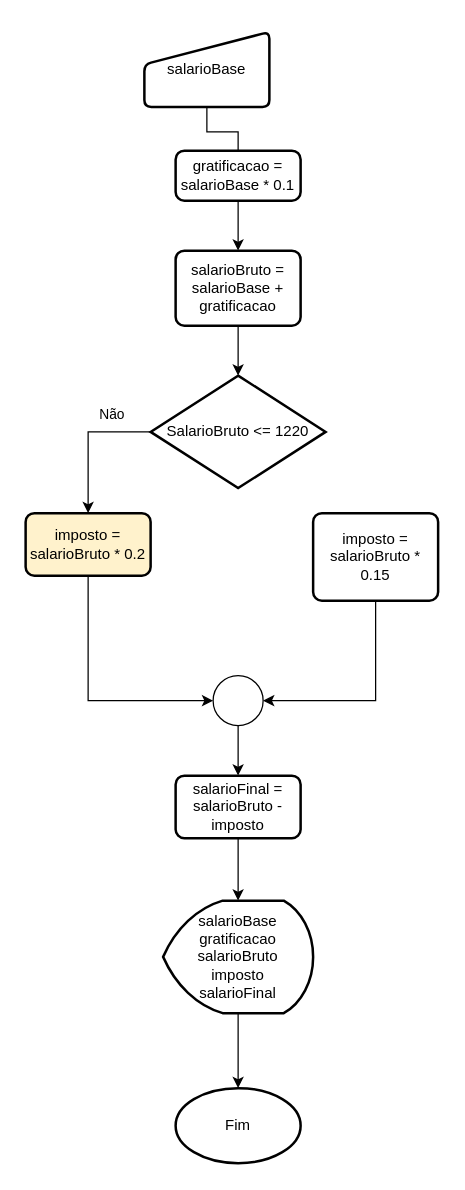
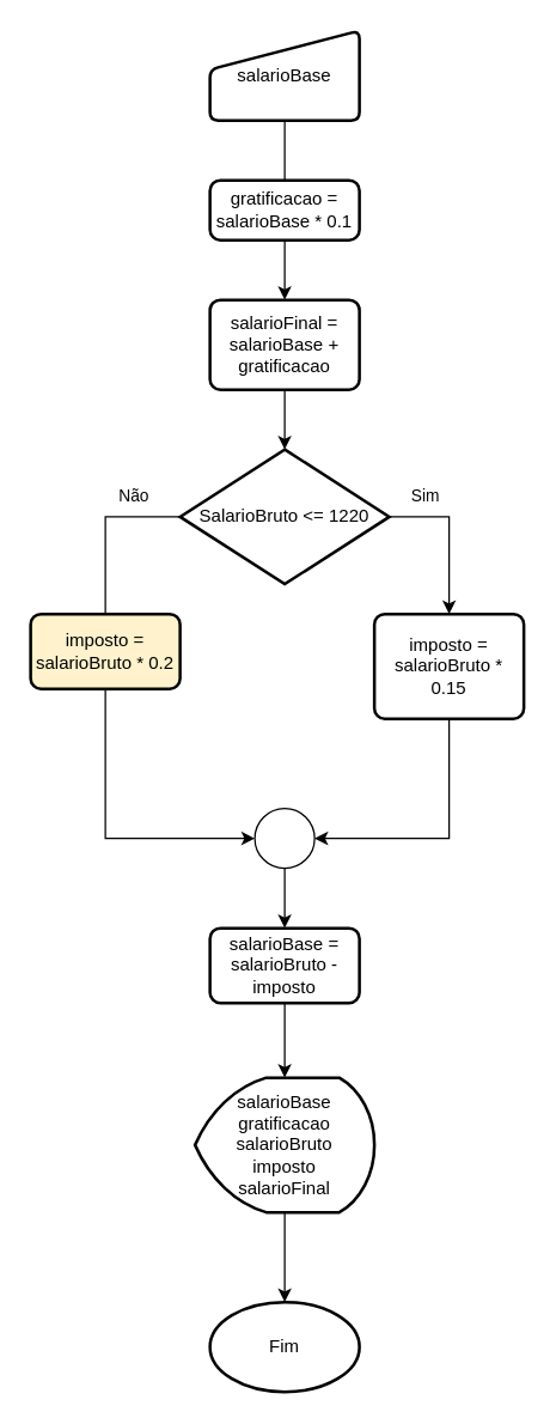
- <mxCell id="3" value="salarioBase" style="html=1;strokeWidth=2;shape=manualInput;whiteSpace=wrap;rounded=1;size=26;arcSize=11;" vertex="1" parent="1"><mxGeometry x="115" y="25" width="100" height="60" as="geometry" /></mxCell>
+ <mxCell id="3" value="salarioBase" style="html=1;strokeWidth=2;shape=manualInput;whiteSpace=wrap;rounded=1;size=26;arcSize=11;" vertex="1" parent="1"><mxGeometry x="140" y="20" width="100" height="60" as="geometry" /></mxCell>
- <mxCell id="20" value="salarioBruto = salarioBase + gratificacao" style="rounded=1;whiteSpace=wrap;html=1;absoluteArcSize=1;arcSize=14;strokeWidth=2;" vertex="1" parent="1"><mxGeometry x="140" y="200" width="100" height="60" as="geometry" /></mxCell>
+ <mxCell id="20" value="salarioFinal = salarioBase + gratificacao" style="rounded=1;whiteSpace=wrap;html=1;absoluteArcSize=1;arcSize=14;strokeWidth=2;" vertex="1" parent="1"><mxGeometry x="140" y="200" width="100" height="60" as="geometry" /></mxCell>
+ <mxCell id="4" style="edgeStyle=orthogonalEdgeStyle;rounded=0;orthogonalLoop=1;jettySize=auto;html=1;exitX=1;exitY=0.5;exitDx=0;exitDy=0;exitPerimeter=0;entryX=0.5;entryY=0;entryDx=0;entryDy=0;" edge="1" parent="1" source="8" target="9"><mxGeometry relative="1" as="geometry" /></mxCell>
+ <mxCell id="5" value="Sim" style="edgeLabel;html=1;align=center;verticalAlign=middle;resizable=0;points=[];" vertex="1" connectable="0" parent="4"><mxGeometry x="-0.296" y="-5" relative="1" as="geometry"><mxPoint x="-14" y="-20" as="offset" /></mxGeometry></mxCell>
- <mxCell id="6" style="edgeStyle=orthogonalEdgeStyle;rounded=0;orthogonalLoop=1;jettySize=auto;html=1;exitX=0;exitY=0.5;exitDx=0;exitDy=0;exitPerimeter=0;entryX=0.5;entryY=0;entryDx=0;entryDy=0;" edge="1" parent="1" source="8" target="10"><mxGeometry relative="1" as="geometry" /></mxCell>
+ <mxCell id="6" style="edgeStyle=orthogonalEdgeStyle;rounded=0;orthogonalLoop=1;jettySize=auto;html=1;exitX=0;exitY=0.5;exitDx=0;exitDy=0;exitPerimeter=0;entryX=0.5;entryY=0;entryDx=0;entryDy=0;endArrow=none;" edge="1" parent="1" source="8" target="10"><mxGeometry relative="1" as="geometry" /></mxCell>
- <mxCell id="22" value="salarioFinal = salarioBruto - imposto" style="rounded=1;whiteSpace=wrap;html=1;absoluteArcSize=1;arcSize=14;strokeWidth=2;" vertex="1" parent="1"><mxGeometry x="140" y="620" width="100" height="50" as="geometry" /></mxCell>
+ <mxCell id="22" value="salarioBase = salarioBruto - imposto" style="rounded=1;whiteSpace=wrap;html=1;absoluteArcSize=1;arcSize=14;strokeWidth=2;" vertex="1" parent="1"><mxGeometry x="140" y="620" width="100" height="50" as="geometry" /></mxCell>
